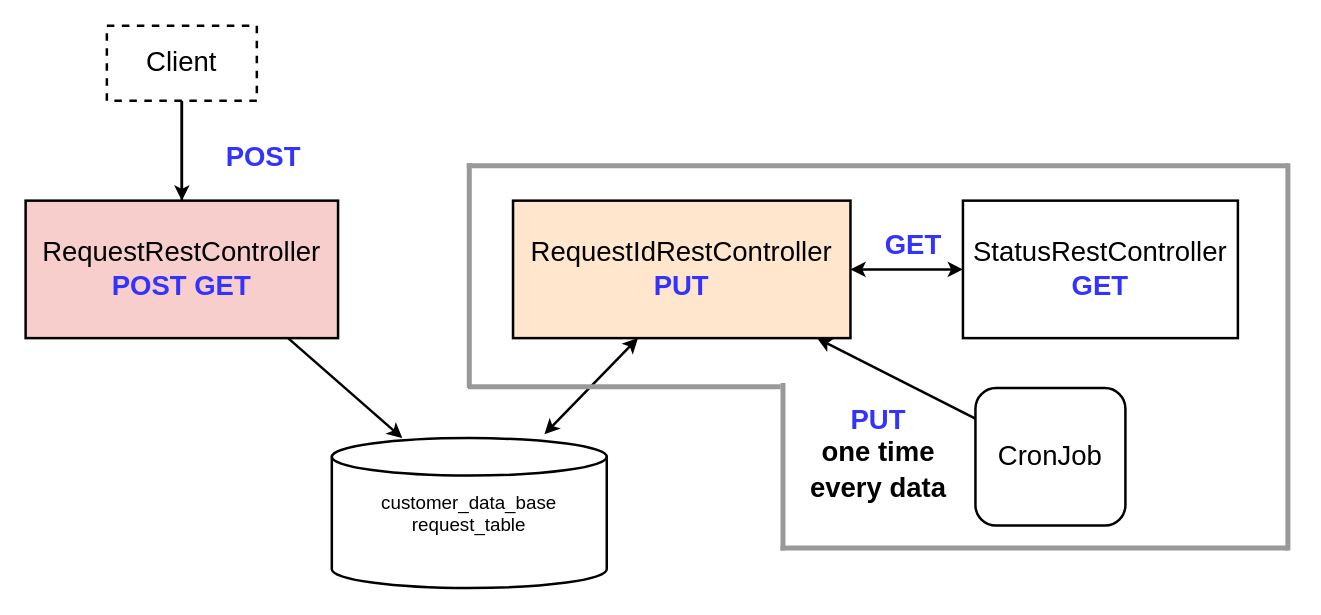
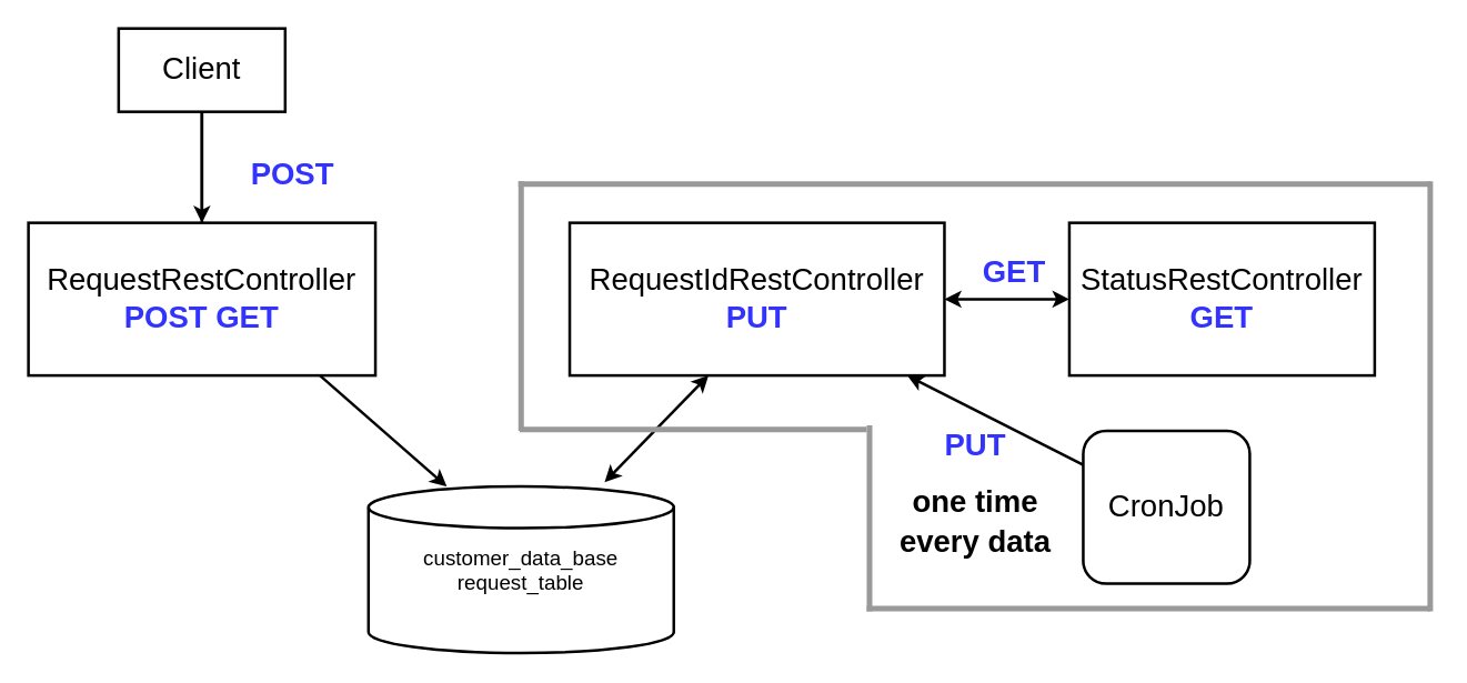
- <mxCell id="7" value="&lt;font style=&quot;font-size: 22px&quot;&gt;Client&lt;/font&gt;" style="rounded=0;whiteSpace=wrap;html=1;strokeWidth=2;dashed=1;" vertex="1" parent="1"><mxGeometry x="85" y="20" width="120" height="60" as="geometry" /></mxCell>
+ <mxCell id="7" value="&lt;font style=&quot;font-size: 22px&quot;&gt;Client&lt;/font&gt;" style="rounded=0;whiteSpace=wrap;html=1;strokeWidth=2;" vertex="1" parent="1"><mxGeometry x="85" y="20" width="120" height="60" as="geometry" /></mxCell>
- <mxCell id="4" value="&lt;font style=&quot;font-size: 22px&quot;&gt;RequestRestController &lt;br&gt;&lt;b&gt;&lt;font color=&quot;#3333FF&quot;&gt;POST GET&lt;/font&gt;&lt;/b&gt;&lt;/font&gt;" style="rounded=0;whiteSpace=wrap;html=1;strokeWidth=2;fillColor=#f8cecc;" vertex="1" parent="1"><mxGeometry x="20" y="160" width="250" height="110" as="geometry" /></mxCell>
+ <mxCell id="4" value="&lt;font style=&quot;font-size: 22px&quot;&gt;RequestRestController &lt;br&gt;&lt;b&gt;&lt;font color=&quot;#3333FF&quot;&gt;POST GET&lt;/font&gt;&lt;/b&gt;&lt;/font&gt;" style="rounded=0;whiteSpace=wrap;html=1;strokeWidth=2;" vertex="1" parent="1"><mxGeometry x="20" y="160" width="250" height="110" as="geometry" /></mxCell>
- <mxCell id="5" value="&lt;font style=&quot;font-size: 22px&quot;&gt;RequestIdRestController &lt;br&gt;&lt;font color=&quot;#3333FF&quot;&gt;&lt;b&gt;PUT&lt;/b&gt;&lt;/font&gt;&lt;br&gt;&lt;/font&gt;" style="rounded=0;whiteSpace=wrap;html=1;strokeWidth=2;fillColor=#ffe6cc;" vertex="1" parent="1"><mxGeometry x="410" y="160" width="270" height="110" as="geometry" /></mxCell>
+ <mxCell id="5" value="&lt;font style=&quot;font-size: 22px&quot;&gt;RequestIdRestController &lt;br&gt;&lt;font color=&quot;#3333FF&quot;&gt;&lt;b&gt;PUT&lt;/b&gt;&lt;/font&gt;&lt;br&gt;&lt;/font&gt;" style="rounded=0;whiteSpace=wrap;html=1;strokeWidth=2;" vertex="1" parent="1"><mxGeometry x="410" y="160" width="270" height="110" as="geometry" /></mxCell>
- <mxCell id="16" value="&lt;font style=&quot;font-size: 22px&quot; color=&quot;#3333FF&quot;&gt;PUT&lt;/font&gt;" style="text;strokeColor=none;fillColor=none;html=1;fontSize=24;fontStyle=1;verticalAlign=middle;align=center;" vertex="1" parent="1"><mxGeometry x="651.5" y="320" width="100" height="30" as="geometry" /></mxCell>
+ <mxCell id="16" value="&lt;font style=&quot;font-size: 22px&quot; color=&quot;#3333FF&quot;&gt;PUT&lt;/font&gt;" style="text;strokeColor=none;fillColor=none;html=1;fontSize=24;fontStyle=1;verticalAlign=middle;align=center;" vertex="1" parent="1"><mxGeometry x="651.5" y="305" width="100" height="30" as="geometry" /></mxCell>
